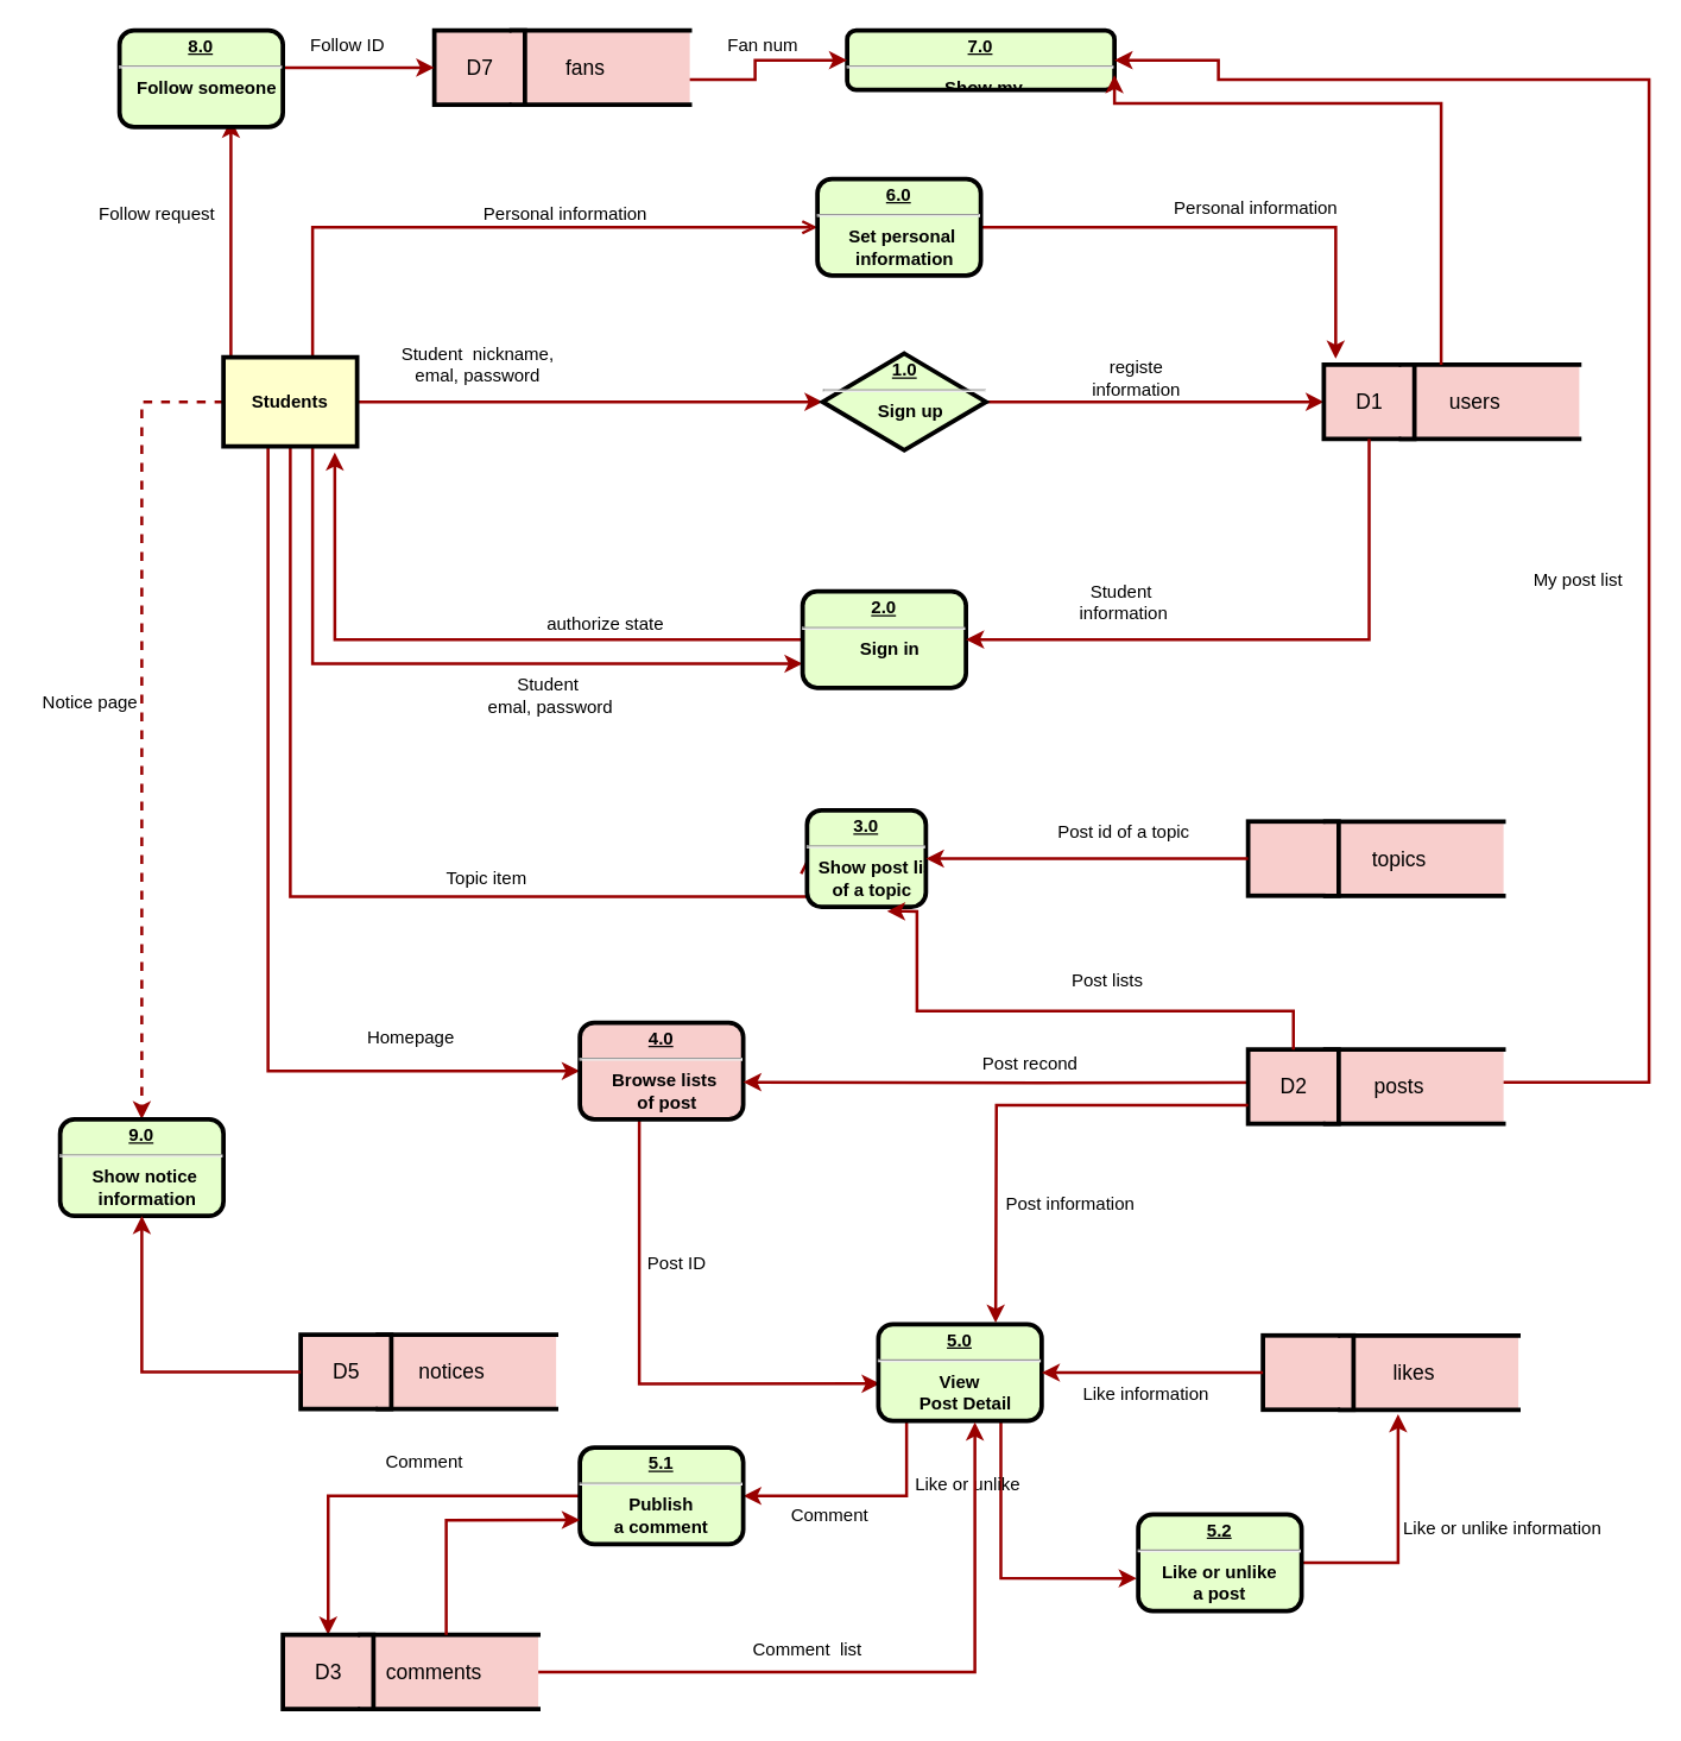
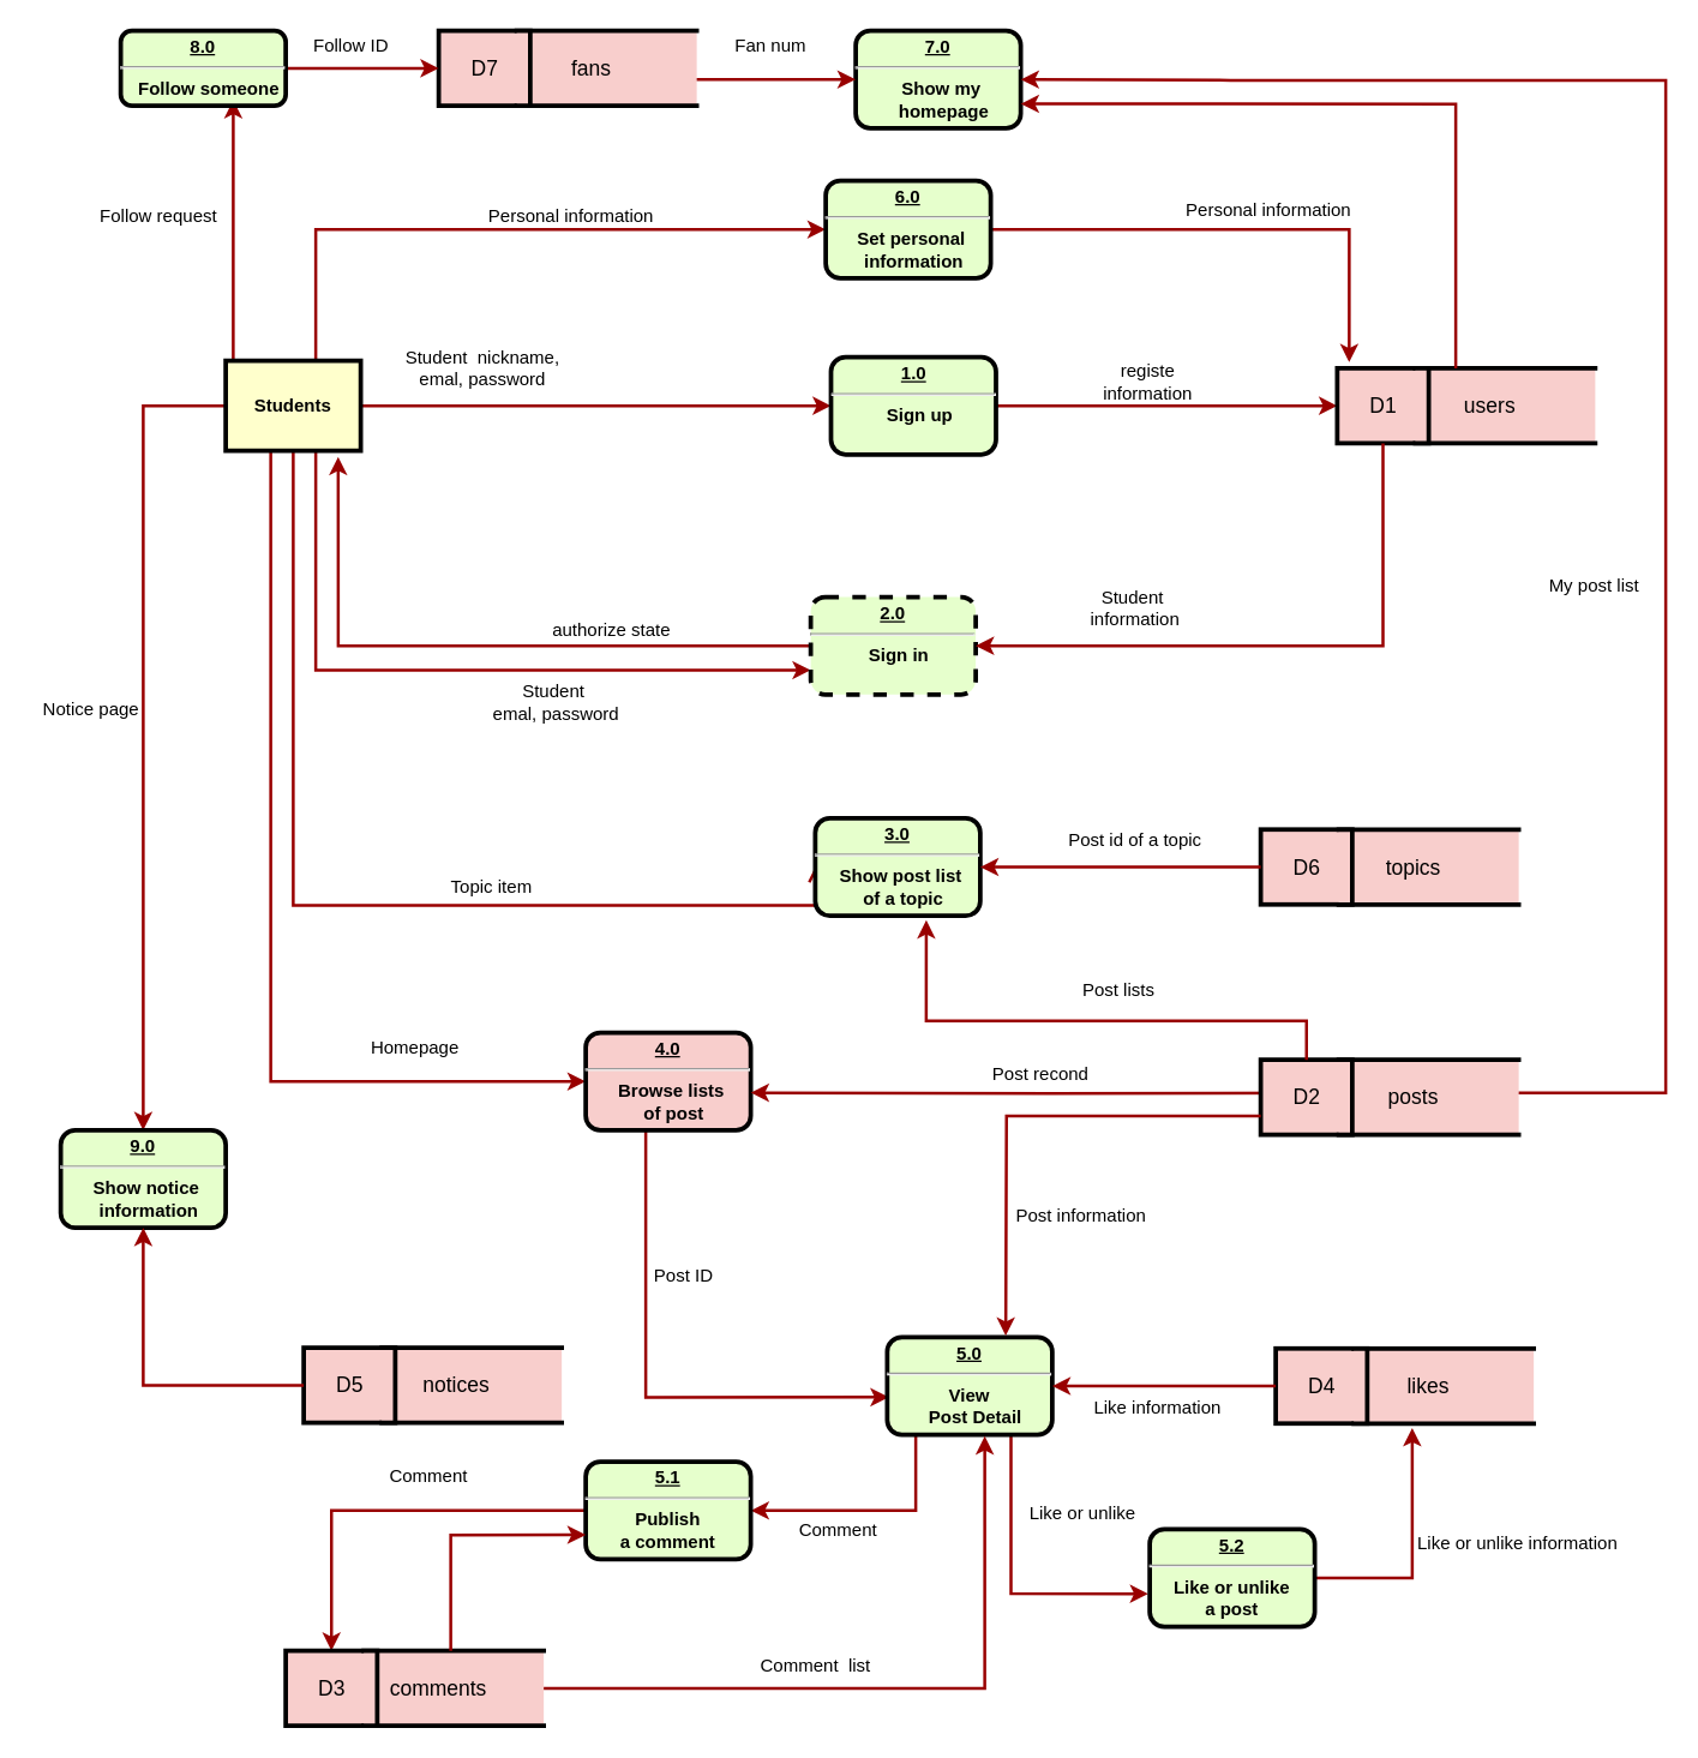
- <mxCell id="57" value="&lt;p style=&quot;margin: 0px ; margin-top: 4px ; text-align: center ; text-decoration: underline&quot;&gt;&lt;strong&gt;7.0&lt;/strong&gt;&lt;/p&gt;&lt;hr&gt;&lt;p style=&quot;margin: 0px ; margin-left: 8px&quot;&gt;Show my&amp;nbsp;&lt;/p&gt;&lt;p style=&quot;margin: 0px ; margin-left: 8px&quot;&gt;homepage&lt;/p&gt;" style="verticalAlign=middle;align=center;overflow=fill;fontSize=12;fontFamily=Helvetica;html=1;rounded=1;fontStyle=1;strokeWidth=3;fillColor=#E6FFCC" vertex="1" parent="1"><mxGeometry x="570" y="20" width="180" height="40" as="geometry" /></mxCell>
+ <mxCell id="57" value="&lt;p style=&quot;margin: 0px ; margin-top: 4px ; text-align: center ; text-decoration: underline&quot;&gt;&lt;strong&gt;7.0&lt;/strong&gt;&lt;/p&gt;&lt;hr&gt;&lt;p style=&quot;margin: 0px ; margin-left: 8px&quot;&gt;Show my&amp;nbsp;&lt;/p&gt;&lt;p style=&quot;margin: 0px ; margin-left: 8px&quot;&gt;homepage&lt;/p&gt;" style="verticalAlign=middle;align=center;overflow=fill;fontSize=12;fontFamily=Helvetica;html=1;rounded=1;fontStyle=1;strokeWidth=3;fillColor=#E6FFCC" vertex="1" parent="1"><mxGeometry x="570" y="20" width="110" height="65" as="geometry" /></mxCell>
- <mxCell id="116" value="&lt;p style=&quot;margin: 0px ; margin-top: 4px ; text-align: center ; text-decoration: underline&quot;&gt;&lt;strong&gt;8.0&lt;/strong&gt;&lt;/p&gt;&lt;hr&gt;&lt;p style=&quot;margin: 0px ; margin-left: 8px&quot;&gt;Follow someone&lt;/p&gt;" style="verticalAlign=middle;align=center;overflow=fill;fontSize=12;fontFamily=Helvetica;html=1;rounded=1;fontStyle=1;strokeWidth=3;fillColor=#E6FFCC" vertex="1" parent="1"><mxGeometry x="80" y="20" width="110" height="65" as="geometry" /></mxCell>
+ <mxCell id="116" value="&lt;p style=&quot;margin: 0px ; margin-top: 4px ; text-align: center ; text-decoration: underline&quot;&gt;&lt;strong&gt;8.0&lt;/strong&gt;&lt;/p&gt;&lt;hr&gt;&lt;p style=&quot;margin: 0px ; margin-left: 8px&quot;&gt;Follow someone&lt;/p&gt;" style="verticalAlign=middle;align=center;overflow=fill;fontSize=12;fontFamily=Helvetica;html=1;rounded=1;fontStyle=1;strokeWidth=3;fillColor=#E6FFCC" vertex="1" parent="1"><mxGeometry x="80" y="20" width="110" height="50" as="geometry" /></mxCell>
- <mxCell id="4" style="edgeStyle=orthogonalEdgeStyle;rounded=0;orthogonalLoop=1;jettySize=auto;html=1;entryX=0;entryY=0.5;entryDx=0;entryDy=0;strokeColor=#990000;strokeWidth=2;endArrow=open;" edge="1" parent="1" source="9" target="54"><mxGeometry relative="1" as="geometry"><Array as="points"><mxPoint x="210" y="153" /></Array></mxGeometry></mxCell>
+ <mxCell id="4" style="edgeStyle=orthogonalEdgeStyle;rounded=0;orthogonalLoop=1;jettySize=auto;html=1;entryX=0;entryY=0.5;entryDx=0;entryDy=0;strokeColor=#990000;strokeWidth=2;" edge="1" parent="1" source="9" target="54"><mxGeometry relative="1" as="geometry"><Array as="points"><mxPoint x="210" y="153" /></Array></mxGeometry></mxCell>
- <mxCell id="11" value="&lt;p style=&quot;margin: 0px ; margin-top: 4px ; text-align: center ; text-decoration: underline&quot;&gt;&lt;strong&gt;1.0&lt;/strong&gt;&lt;/p&gt;&lt;hr&gt;&lt;p style=&quot;margin: 0px ; margin-left: 8px&quot;&gt;Sign up&lt;/p&gt;" style="rhombus;verticalAlign=middle;align=center;overflow=fill;fontSize=12;fontFamily=Helvetica;html=1;fontStyle=1;strokeWidth=3;fillColor=#E6FFCC;" parent="1" vertex="1"><mxGeometry x="553.5" y="237.5" width="110" height="65" as="geometry" /></mxCell>
+ <mxCell id="11" value="&lt;p style=&quot;margin: 0px ; margin-top: 4px ; text-align: center ; text-decoration: underline&quot;&gt;&lt;strong&gt;1.0&lt;/strong&gt;&lt;/p&gt;&lt;hr&gt;&lt;p style=&quot;margin: 0px ; margin-left: 8px&quot;&gt;Sign up&lt;/p&gt;" style="verticalAlign=middle;align=center;overflow=fill;fontSize=12;fontFamily=Helvetica;html=1;rounded=1;fontStyle=1;strokeWidth=3;fillColor=#E6FFCC" parent="1" vertex="1"><mxGeometry x="553.5" y="237.5" width="110" height="65" as="geometry" /></mxCell>
- <mxCell id="22" value="&lt;p style=&quot;margin: 0px ; margin-top: 4px ; text-align: center ; text-decoration: underline&quot;&gt;&lt;strong&gt;2.0&lt;/strong&gt;&lt;/p&gt;&lt;hr&gt;&lt;p style=&quot;margin: 0px ; margin-left: 8px&quot;&gt;Sign in&lt;/p&gt;" style="verticalAlign=middle;align=center;overflow=fill;fontSize=12;fontFamily=Helvetica;html=1;rounded=1;fontStyle=1;strokeWidth=3;fillColor=#E6FFCC" vertex="1" parent="1"><mxGeometry x="540" y="397.5" width="110" height="65" as="geometry" /></mxCell>
+ <mxCell id="22" value="&lt;p style=&quot;margin: 0px ; margin-top: 4px ; text-align: center ; text-decoration: underline&quot;&gt;&lt;strong&gt;2.0&lt;/strong&gt;&lt;/p&gt;&lt;hr&gt;&lt;p style=&quot;margin: 0px ; margin-left: 8px&quot;&gt;Sign in&lt;/p&gt;" style="verticalAlign=middle;align=center;overflow=fill;fontSize=12;fontFamily=Helvetica;html=1;rounded=1;fontStyle=1;strokeWidth=3;fillColor=#E6FFCC;dashed=1;" vertex="1" parent="1"><mxGeometry x="540" y="397.5" width="110" height="65" as="geometry" /></mxCell>
- <mxCell id="7" style="edgeStyle=orthogonalEdgeStyle;rounded=0;orthogonalLoop=1;jettySize=auto;html=1;entryX=0.5;entryY=0;entryDx=0;entryDy=0;strokeColor=#990000;strokeWidth=2;dashed=1;" edge="1" parent="1" source="9" target="119"><mxGeometry relative="1" as="geometry"><Array as="points"><mxPoint x="95" y="270" /></Array></mxGeometry></mxCell>
+ <mxCell id="7" style="edgeStyle=orthogonalEdgeStyle;rounded=0;orthogonalLoop=1;jettySize=auto;html=1;entryX=0.5;entryY=0;entryDx=0;entryDy=0;strokeColor=#990000;strokeWidth=2;" edge="1" parent="1" source="9" target="119"><mxGeometry relative="1" as="geometry"><Array as="points"><mxPoint x="95" y="270" /></Array></mxGeometry></mxCell>
- <mxCell id="101" value="&lt;p style=&quot;margin: 0px ; margin-top: 4px ; text-align: center ; text-decoration: underline&quot;&gt;&lt;strong&gt;3.0&lt;/strong&gt;&lt;/p&gt;&lt;hr&gt;&lt;p style=&quot;margin: 0px ; margin-left: 8px&quot;&gt;Show post list&amp;nbsp;&lt;/p&gt;&lt;p style=&quot;margin: 0px ; margin-left: 8px&quot;&gt;of a topic&lt;/p&gt;" style="verticalAlign=middle;align=center;overflow=fill;fontSize=12;fontFamily=Helvetica;html=1;rounded=1;fontStyle=1;strokeWidth=3;fillColor=#E6FFCC" vertex="1" parent="1"><mxGeometry x="543" y="545" width="80" height="65" as="geometry" /></mxCell>
+ <mxCell id="101" value="&lt;p style=&quot;margin: 0px ; margin-top: 4px ; text-align: center ; text-decoration: underline&quot;&gt;&lt;strong&gt;3.0&lt;/strong&gt;&lt;/p&gt;&lt;hr&gt;&lt;p style=&quot;margin: 0px ; margin-left: 8px&quot;&gt;Show post list&amp;nbsp;&lt;/p&gt;&lt;p style=&quot;margin: 0px ; margin-left: 8px&quot;&gt;of a topic&lt;/p&gt;" style="verticalAlign=middle;align=center;overflow=fill;fontSize=12;fontFamily=Helvetica;html=1;rounded=1;fontStyle=1;strokeWidth=3;fillColor=#E6FFCC" vertex="1" parent="1"><mxGeometry x="543" y="545" width="110" height="65" as="geometry" /></mxCell>
+ <mxCell id="90" value="&lt;font style=&quot;font-size: 14px&quot;&gt;D6&lt;/font&gt;" style="text;html=1;strokeColor=none;fillColor=none;align=center;verticalAlign=middle;whiteSpace=wrap;rounded=0;" vertex="1" parent="87"><mxGeometry x="11" y="16.667" width="40" height="16.667" as="geometry" /></mxCell>
+ <mxCell id="64" value="&lt;font style=&quot;font-size: 14px&quot;&gt;D4&lt;/font&gt;" style="text;html=1;strokeColor=none;fillColor=none;align=center;verticalAlign=middle;whiteSpace=wrap;rounded=0;" vertex="1" parent="61"><mxGeometry x="11" y="16.667" width="40" height="16.667" as="geometry" /></mxCell>
- <mxCell id="51" value="Like or unlike" style="text;html=1;align=center;verticalAlign=middle;resizable=0;points=[];autosize=1;" vertex="1" parent="1"><mxGeometry x="606" y="989" width="90" height="20" as="geometry" /></mxCell>
+ <mxCell id="51" value="Like or unlike" style="text;html=1;align=center;verticalAlign=middle;resizable=0;points=[];autosize=1;" vertex="1" parent="1"><mxGeometry x="676" y="999" width="90" height="20" as="geometry" /></mxCell>
